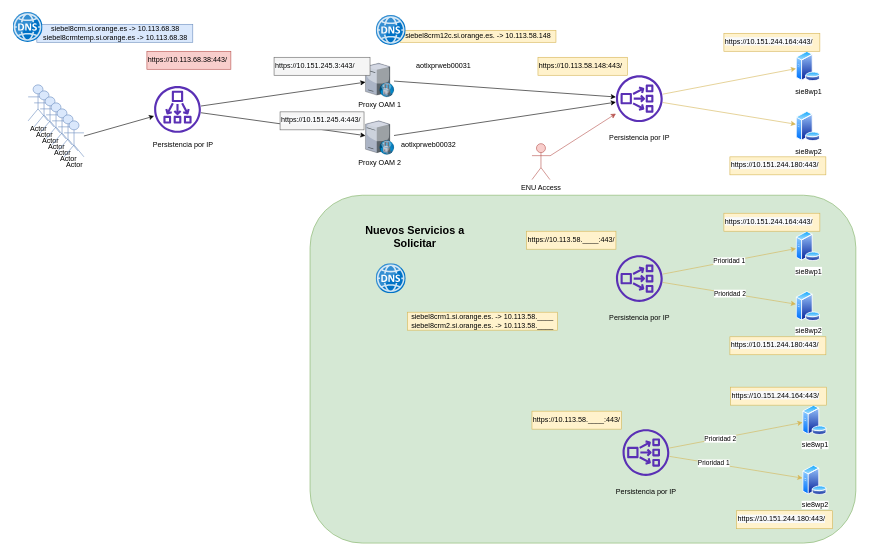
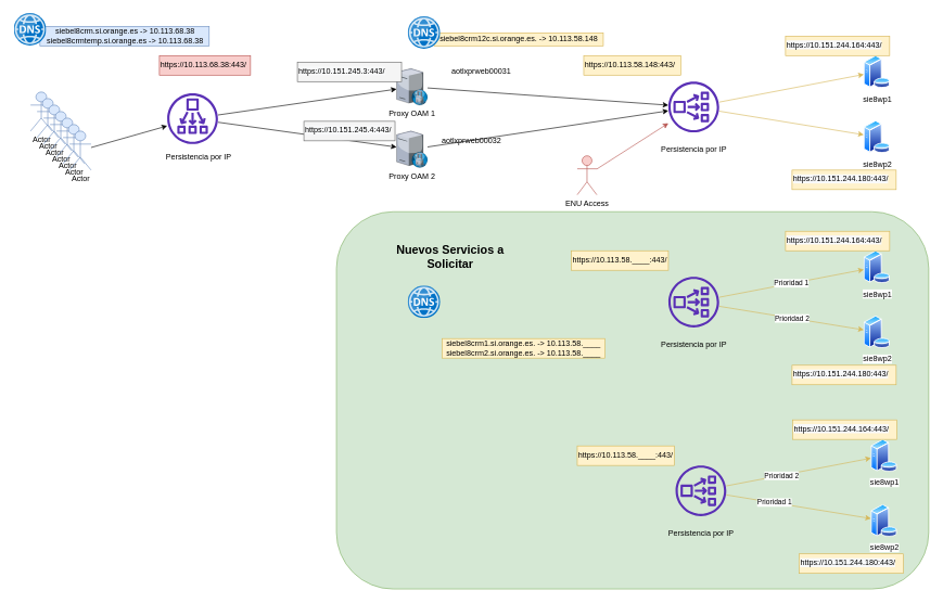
- <mxCell id="26" value="https://10.113.58.148:443/" style="text;whiteSpace=wrap;html=1;fillColor=#fff2cc;strokeColor=#d6b656;" vertex="1" parent="1"><mxGeometry x="896" y="95" width="149" height="30" as="geometry" /></mxCell>
+ <mxCell id="26" value="https://10.113.58.148:443/" style="text;whiteSpace=wrap;html=1;fillColor=#fff2cc;strokeColor=#d6b656;" vertex="1" parent="1"><mxGeometry x="896" y="85" width="149" height="30" as="geometry" /></mxCell>
- <mxCell id="30" value="aotlxprweb00032" style="text;whiteSpace=wrap;html=1;" vertex="1" parent="1"><mxGeometry x="666" y="227" width="120" height="30" as="geometry" /></mxCell>
+ <mxCell id="30" value="aotlxprweb00032" style="text;whiteSpace=wrap;html=1;" vertex="1" parent="1"><mxGeometry x="676" y="202" width="120" height="30" as="geometry" /></mxCell>
